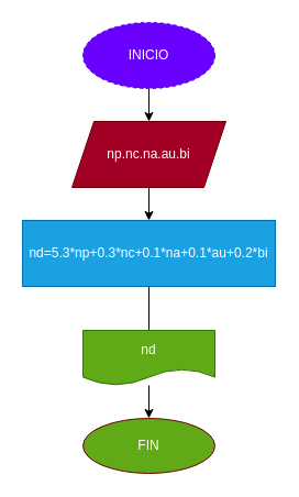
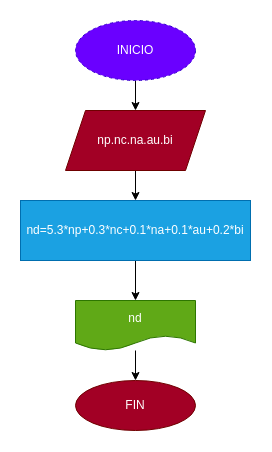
- <mxCell id="6" style="edgeStyle=none;html=1;endArrow=none;" edge="1" parent="1" source="7" target="10"><mxGeometry relative="1" as="geometry"><mxPoint x="135" y="300" as="targetPoint" /></mxGeometry></mxCell>
+ <mxCell id="6" style="edgeStyle=none;html=1;" edge="1" parent="1" source="7" target="10"><mxGeometry relative="1" as="geometry"><mxPoint x="135" y="300" as="targetPoint" /></mxGeometry></mxCell>
- <mxCell id="11" value="FIN" style="ellipse;whiteSpace=wrap;html=1;fillColor=#60a917;fontColor=#ffffff;strokeColor=#6F0000;" vertex="1" parent="1"><mxGeometry x="75" y="380" width="120" height="50" as="geometry" /></mxCell>
+ <mxCell id="11" value="FIN" style="ellipse;whiteSpace=wrap;html=1;fillColor=#a20025;fontColor=#ffffff;strokeColor=#6F0000;" vertex="1" parent="1"><mxGeometry x="75" y="380" width="120" height="50" as="geometry" /></mxCell>
